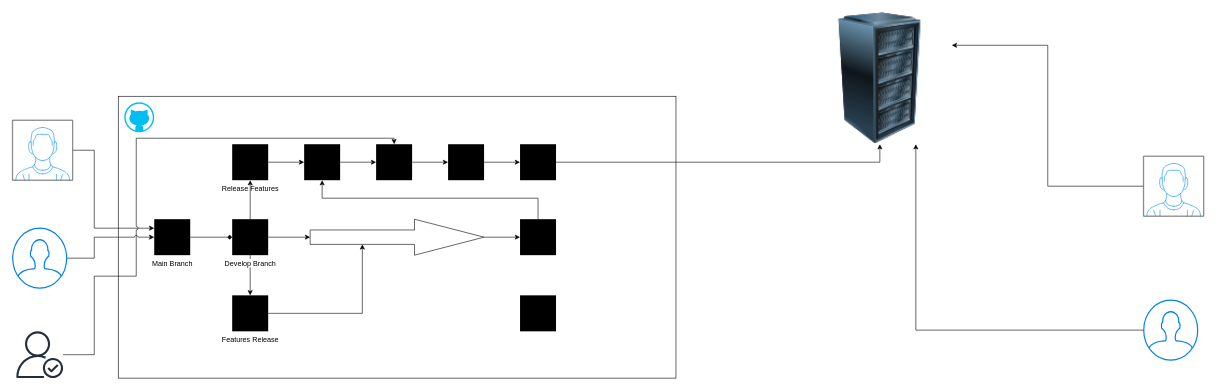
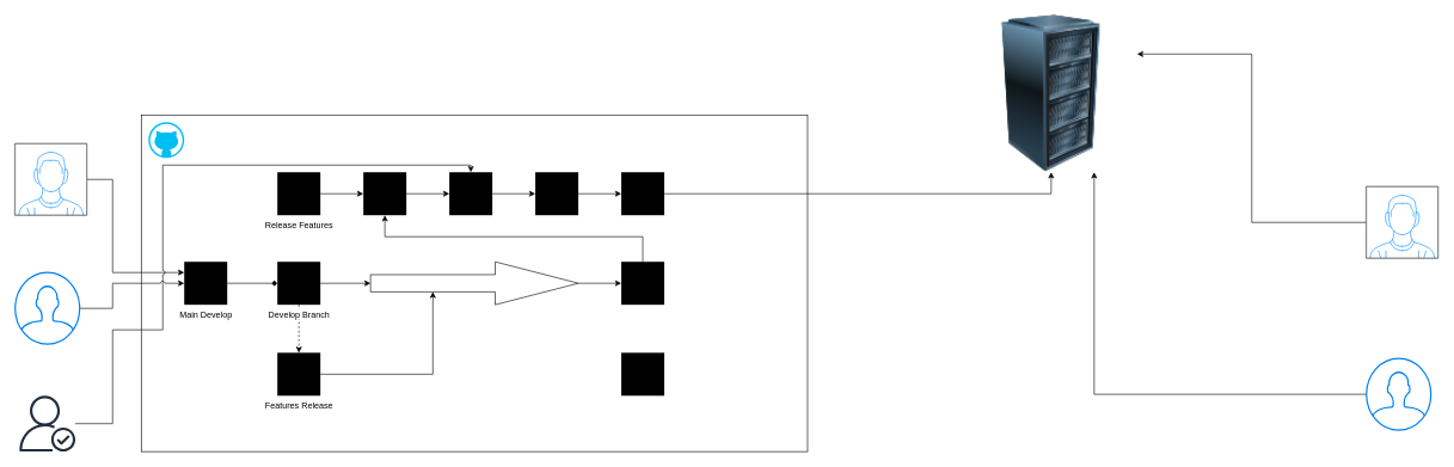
- <mxCell id="14" value="" style="edgeStyle=orthogonalEdgeStyle;rounded=0;orthogonalLoop=1;jettySize=auto;html=1;" edge="1" parent="1" source="17" target="13"><mxGeometry relative="1" as="geometry" /></mxCell>
- <mxCell id="11" value="Main Branch " style="shape=image;html=1;verticalAlign=top;verticalLabelPosition=bottom;labelBackgroundColor=#ffffff;imageAspect=0;aspect=fixed;image=https://cdn0.iconfinder.com/data/icons/phosphor-fill-vol-3/256/git-branch-fill-128.png;imageBackground=#000000;" vertex="1" parent="1"><mxGeometry x="256" y="365" width="60" height="60" as="geometry" /></mxCell>
+ <mxCell id="11" value="Main Develop " style="shape=image;html=1;verticalAlign=top;verticalLabelPosition=bottom;labelBackgroundColor=#ffffff;imageAspect=0;aspect=fixed;image=https://cdn0.iconfinder.com/data/icons/phosphor-fill-vol-3/256/git-branch-fill-128.png;imageBackground=#000000;" vertex="1" parent="1"><mxGeometry x="256" y="365" width="60" height="60" as="geometry" /></mxCell>
- <mxCell id="15" value="" style="edgeStyle=orthogonalEdgeStyle;rounded=0;orthogonalLoop=1;jettySize=auto;html=1;" edge="1" parent="1" source="17" target="19"><mxGeometry relative="1" as="geometry" /></mxCell>
+ <mxCell id="15" value="" style="edgeStyle=orthogonalEdgeStyle;rounded=0;orthogonalLoop=1;jettySize=auto;html=1;dashed=1;" edge="1" parent="1" source="17" target="19"><mxGeometry relative="1" as="geometry" /></mxCell>
